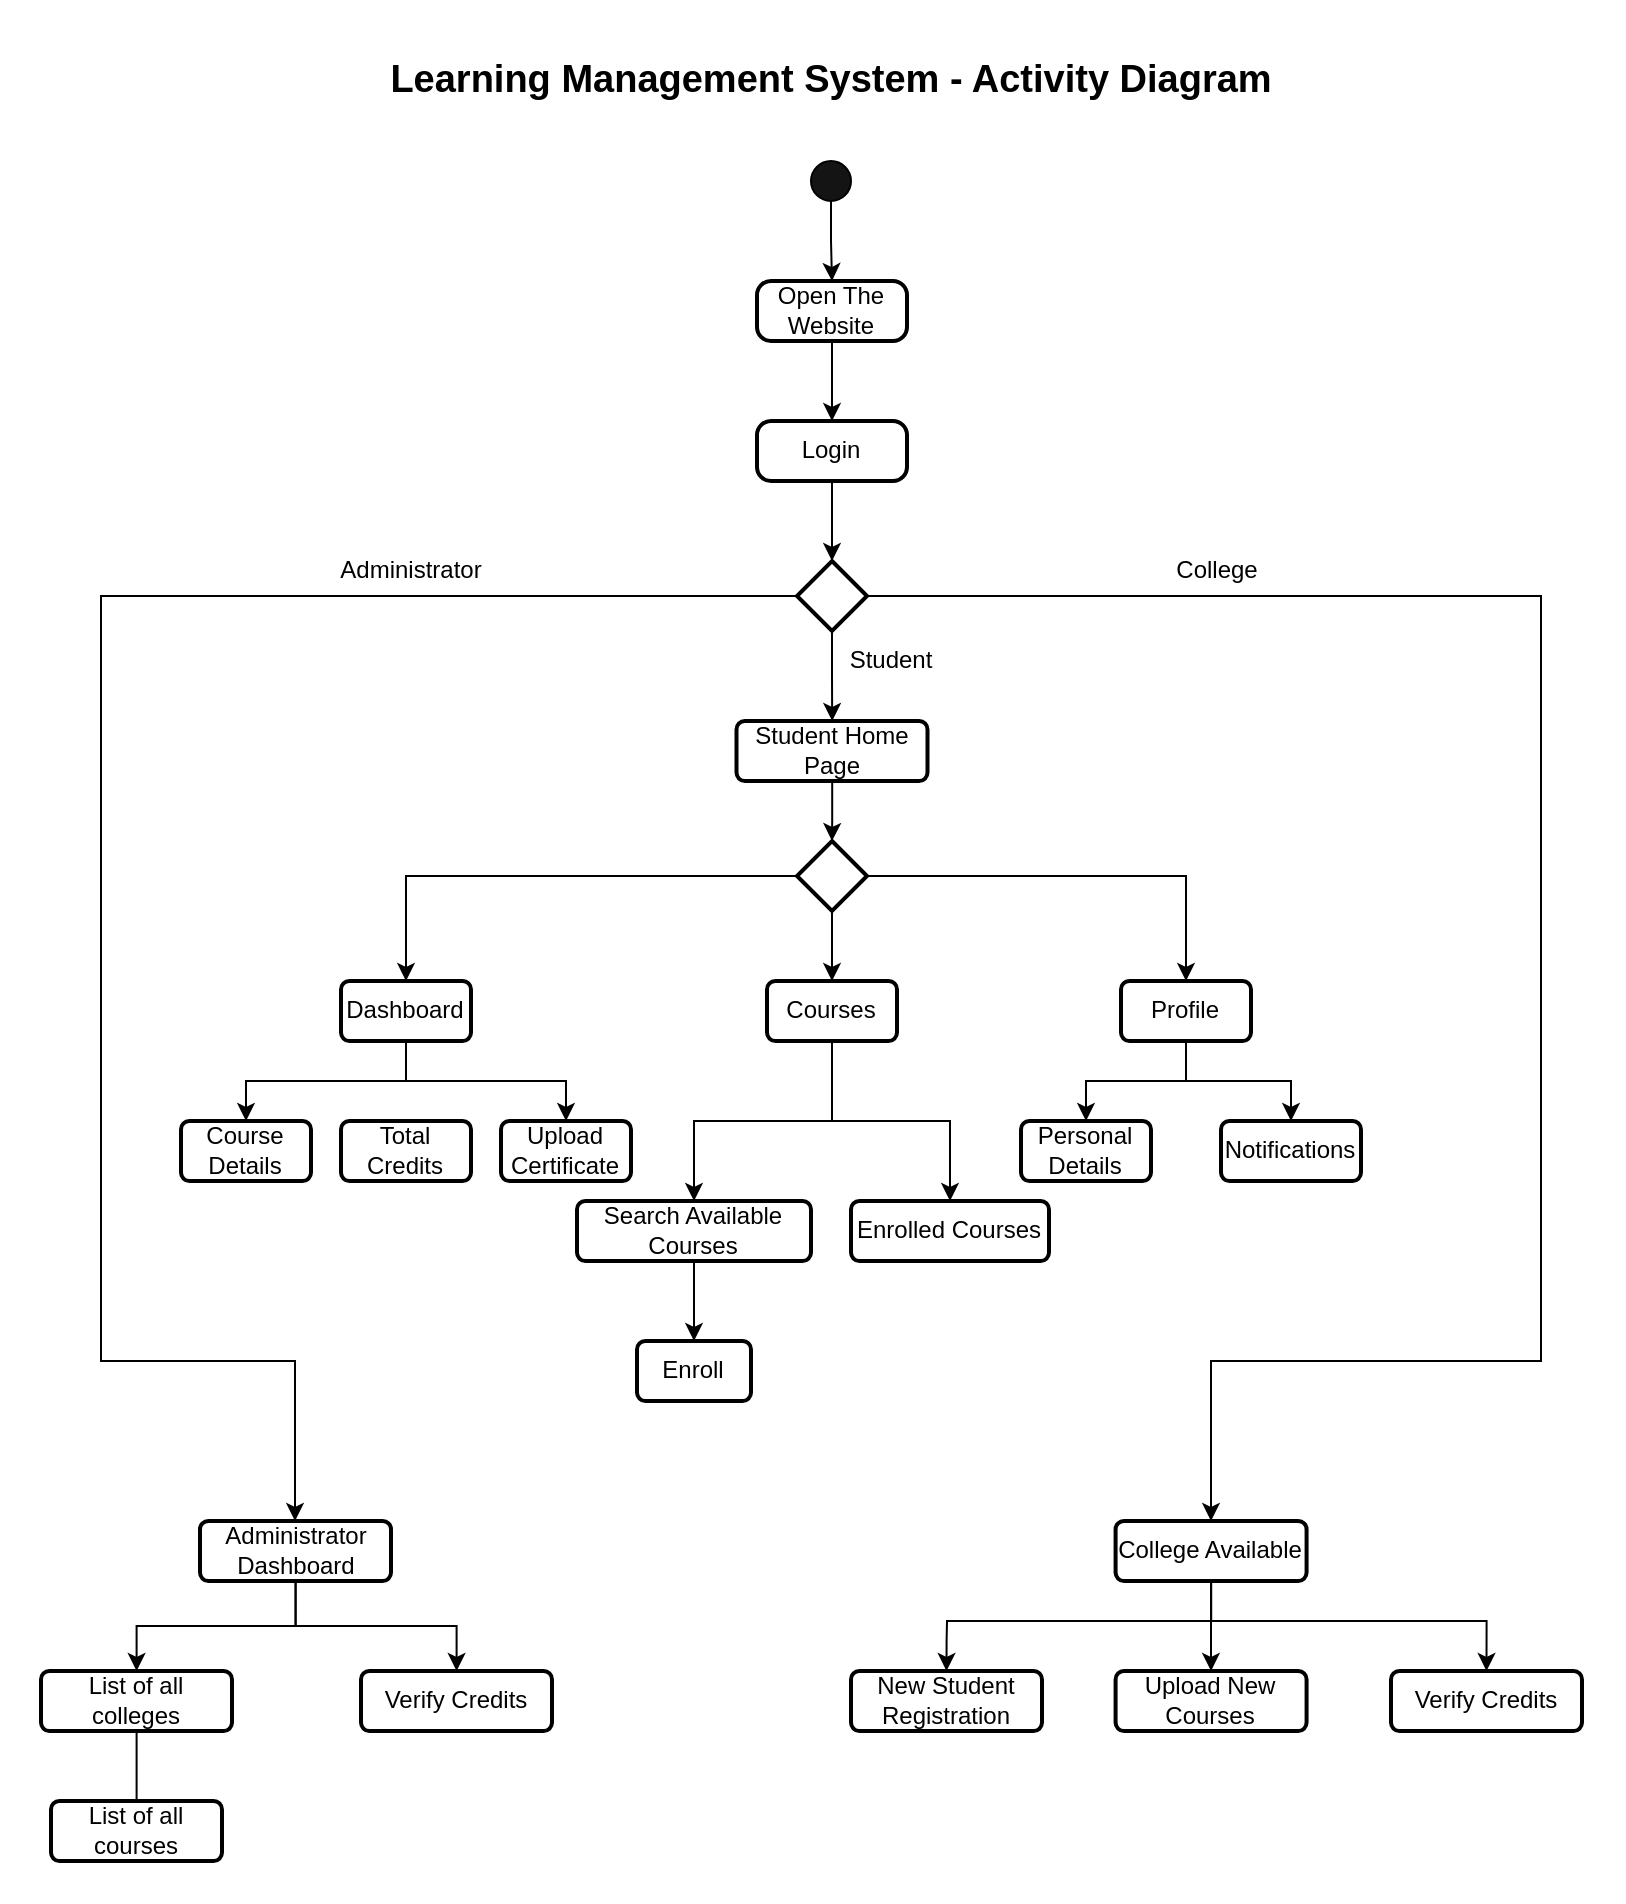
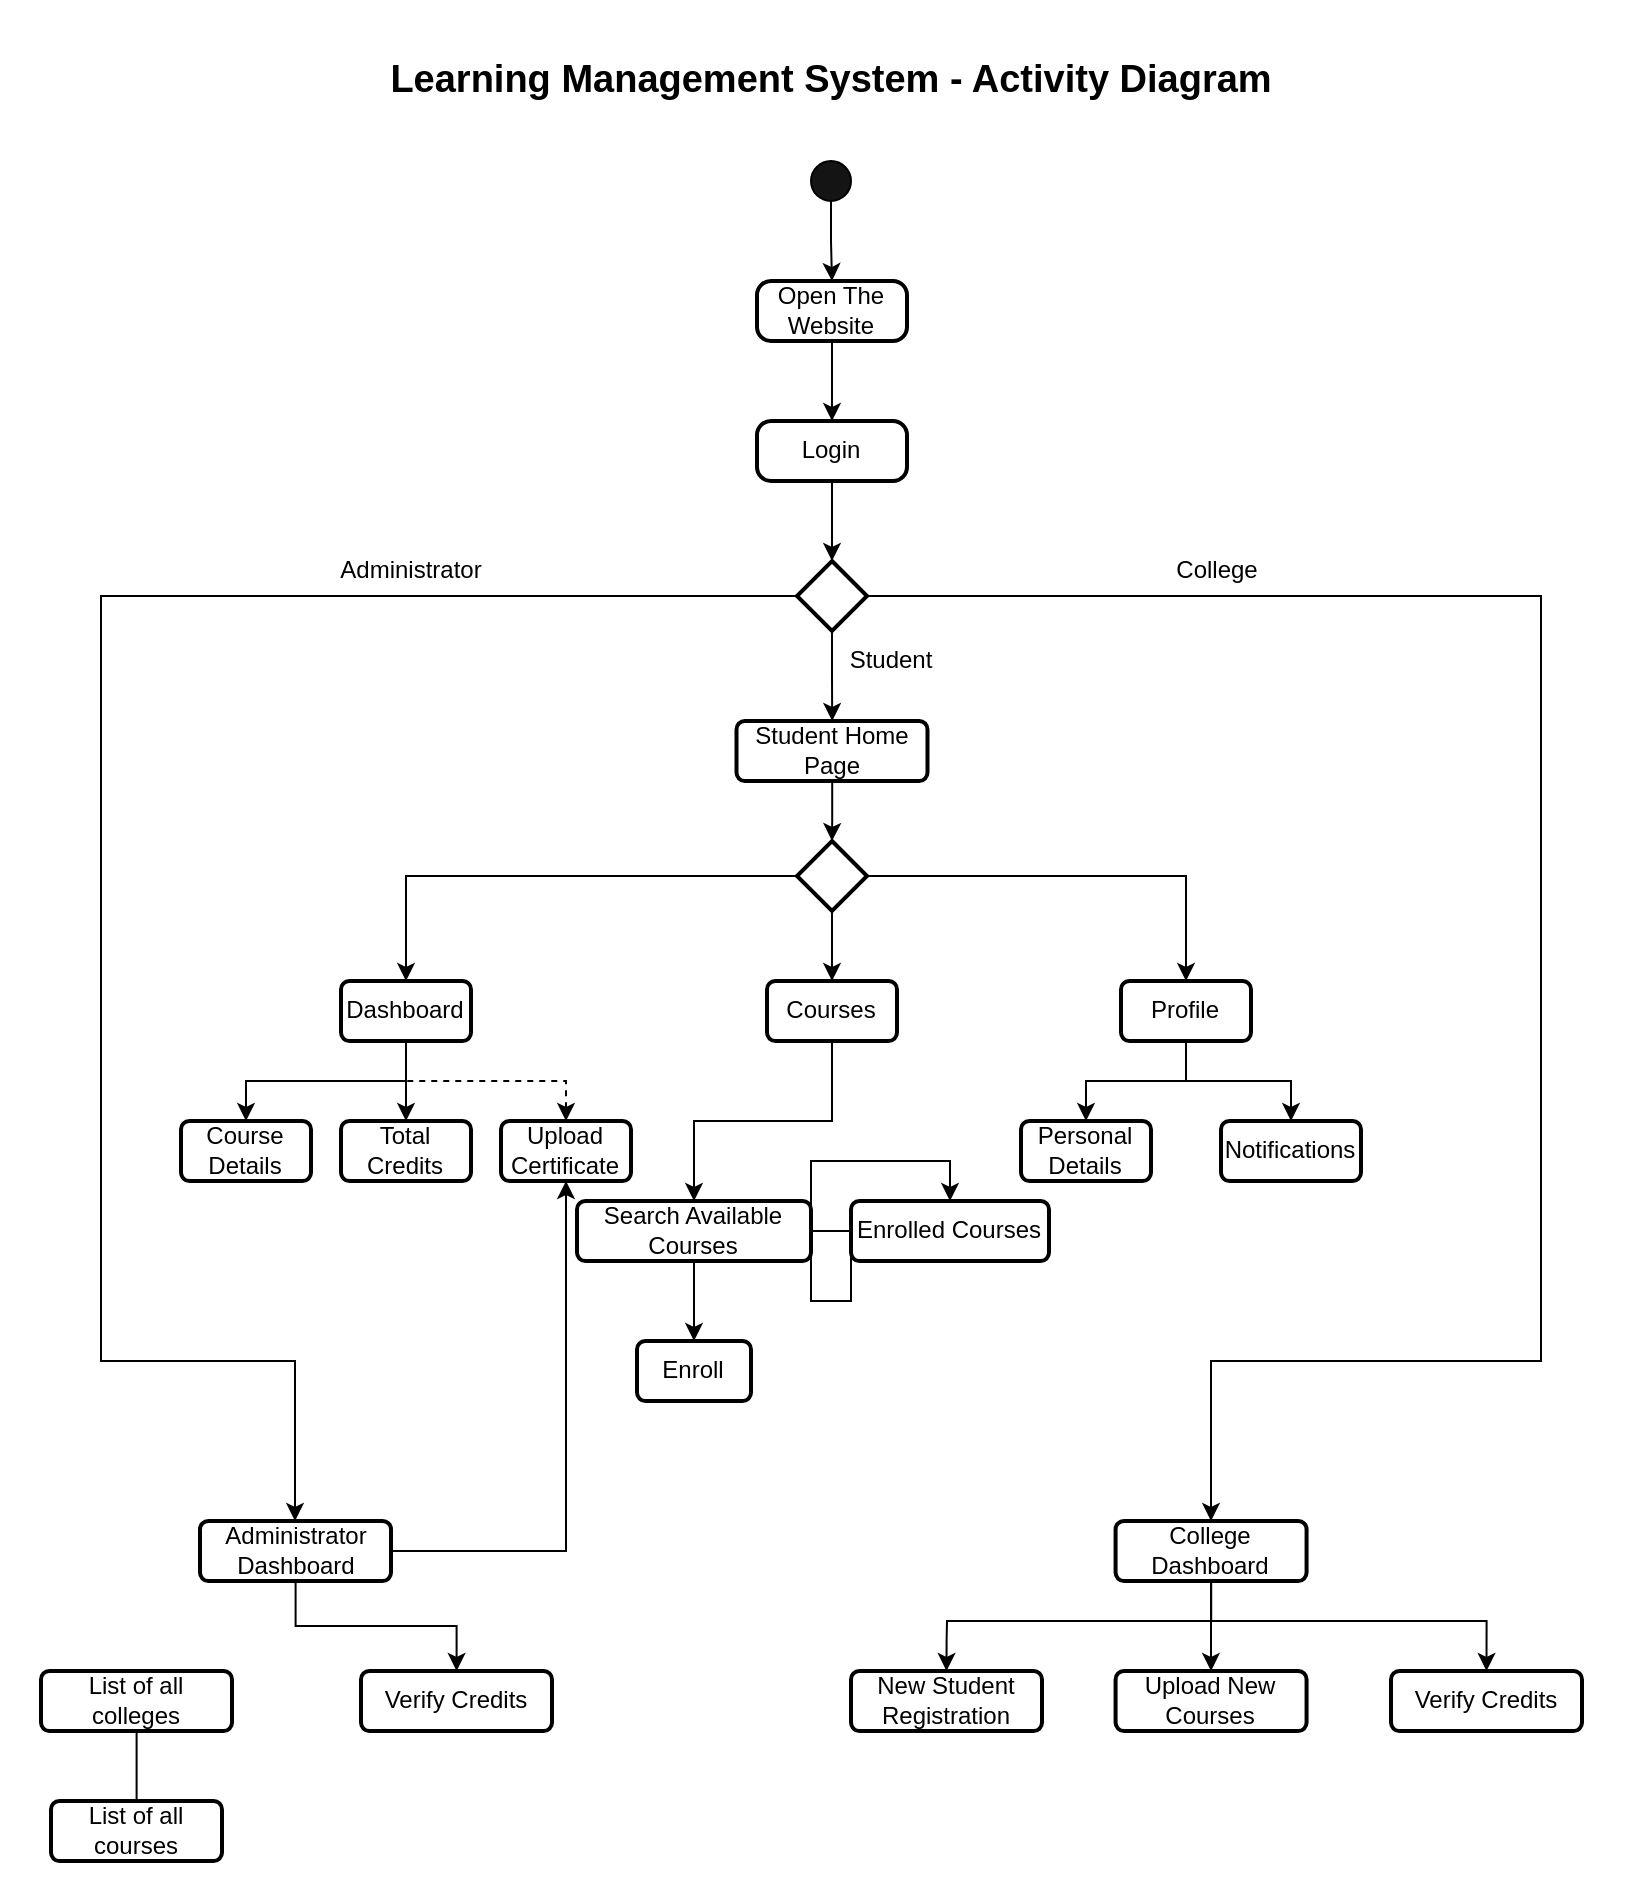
- <mxCell id="40" value="" style="edgeStyle=orthogonalEdgeStyle;rounded=0;orthogonalLoop=1;jettySize=auto;html=1;exitX=0.5;exitY=0;exitDx=0;exitDy=0;startArrow=classic;startFill=1;endArrow=none;endFill=0;" edge="1" parent="1" source="41" target="28"><mxGeometry relative="1" as="geometry" /></mxCell>
+ <mxCell id="40" value="" style="edgeStyle=orthogonalEdgeStyle;rounded=0;orthogonalLoop=1;jettySize=auto;html=1;exitX=0.5;exitY=0;exitDx=0;exitDy=0;startArrow=classic;startFill=1;endArrow=none;endFill=0;dashed=1;" edge="1" parent="1" source="41" target="28"><mxGeometry relative="1" as="geometry" /></mxCell>
+ <mxCell id="38" value="" style="edgeStyle=orthogonalEdgeStyle;rounded=0;orthogonalLoop=1;jettySize=auto;html=1;startArrow=classic;startFill=1;endArrow=none;endFill=0;" edge="1" parent="1" source="39" target="28"><mxGeometry relative="1" as="geometry" /></mxCell>
- <mxCell id="31" value="" style="edgeStyle=orthogonalEdgeStyle;rounded=0;orthogonalLoop=1;jettySize=auto;html=1;entryX=0.5;entryY=1;entryDx=0;entryDy=0;startArrow=classic;startFill=1;endArrow=none;endFill=0;exitX=0.5;exitY=0;exitDx=0;exitDy=0;" edge="1" parent="1" source="32" target="24"><mxGeometry relative="1" as="geometry"><mxPoint x="501.5" y="505" as="targetPoint" /></mxGeometry></mxCell>
+ <mxCell id="31" value="" style="edgeStyle=orthogonalEdgeStyle;rounded=0;orthogonalLoop=1;jettySize=auto;html=1;startArrow=classic;startFill=1;endArrow=none;endFill=0;exitX=0.5;exitY=0;exitDx=0;exitDy=0;" edge="1" parent="1" source="32" target="30"><mxGeometry relative="1" as="geometry"><mxPoint x="501.5" y="505" as="targetPoint" /></mxGeometry></mxCell>
- <mxCell id="15" value="College Available" style="rounded=1;whiteSpace=wrap;html=1;arcSize=14;strokeWidth=2;" vertex="1" parent="1"><mxGeometry x="557.29" y="760" width="95.5" height="30" as="geometry" /></mxCell>
+ <mxCell id="15" value="College Dashboard" style="rounded=1;whiteSpace=wrap;html=1;arcSize=14;strokeWidth=2;" vertex="1" parent="1"><mxGeometry x="557.29" y="760" width="95.5" height="30" as="geometry" /></mxCell>
- <mxCell id="16" value="" style="edgeStyle=orthogonalEdgeStyle;rounded=0;orthogonalLoop=1;jettySize=auto;html=1;" edge="1" parent="1" source="17" target="48"><mxGeometry relative="1" as="geometry" /></mxCell>
+ <mxCell id="16" value="" style="edgeStyle=orthogonalEdgeStyle;rounded=0;orthogonalLoop=1;jettySize=auto;html=1;" edge="1" parent="1" source="17" target="41"><mxGeometry relative="1" as="geometry" /></mxCell>
